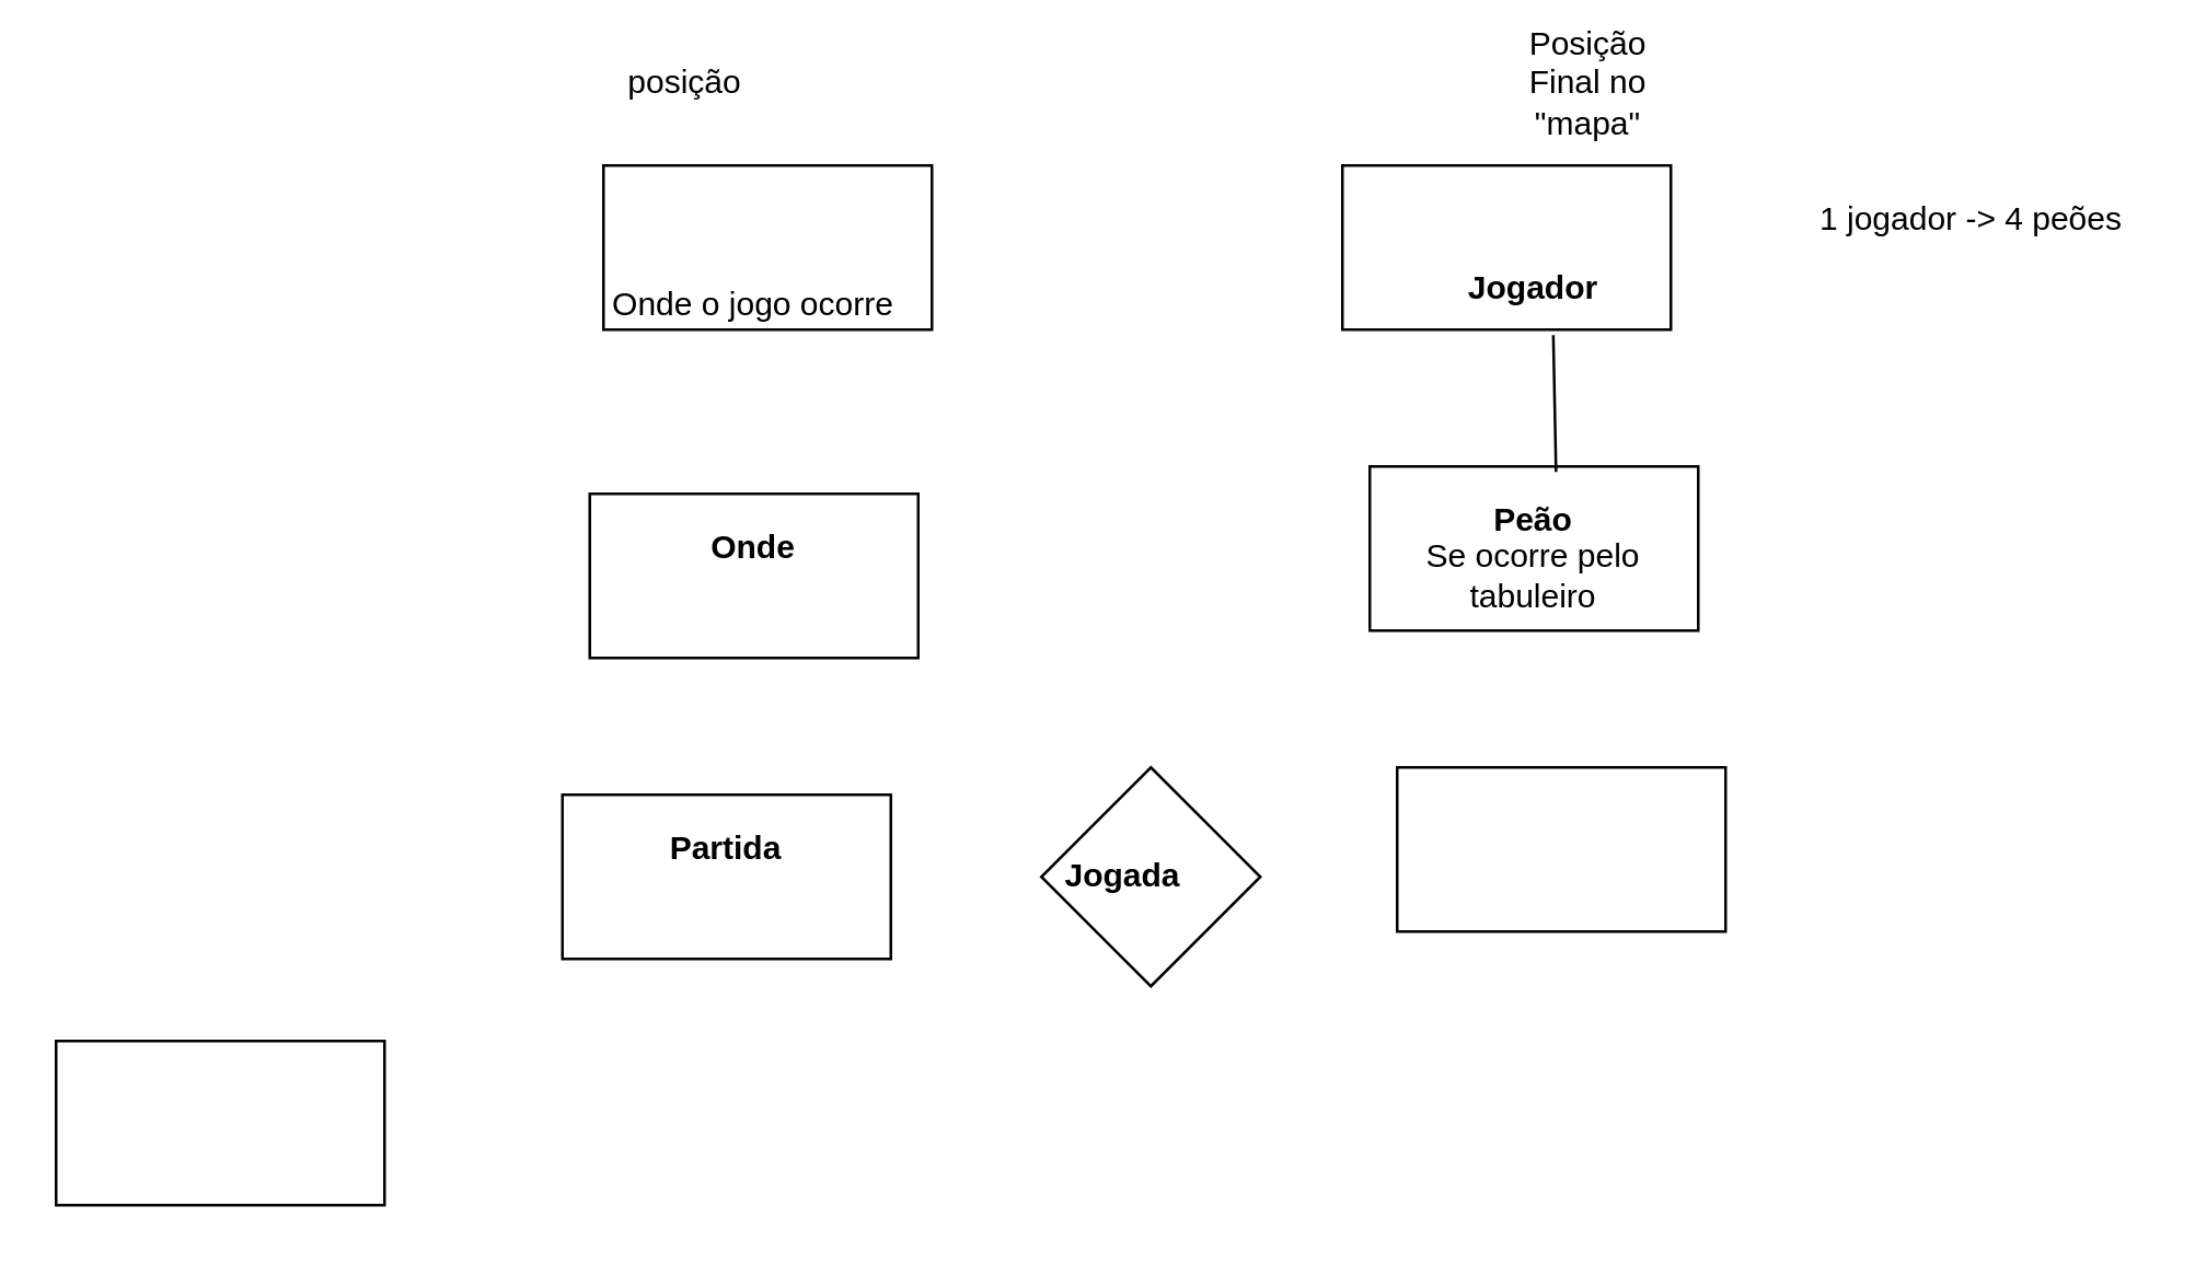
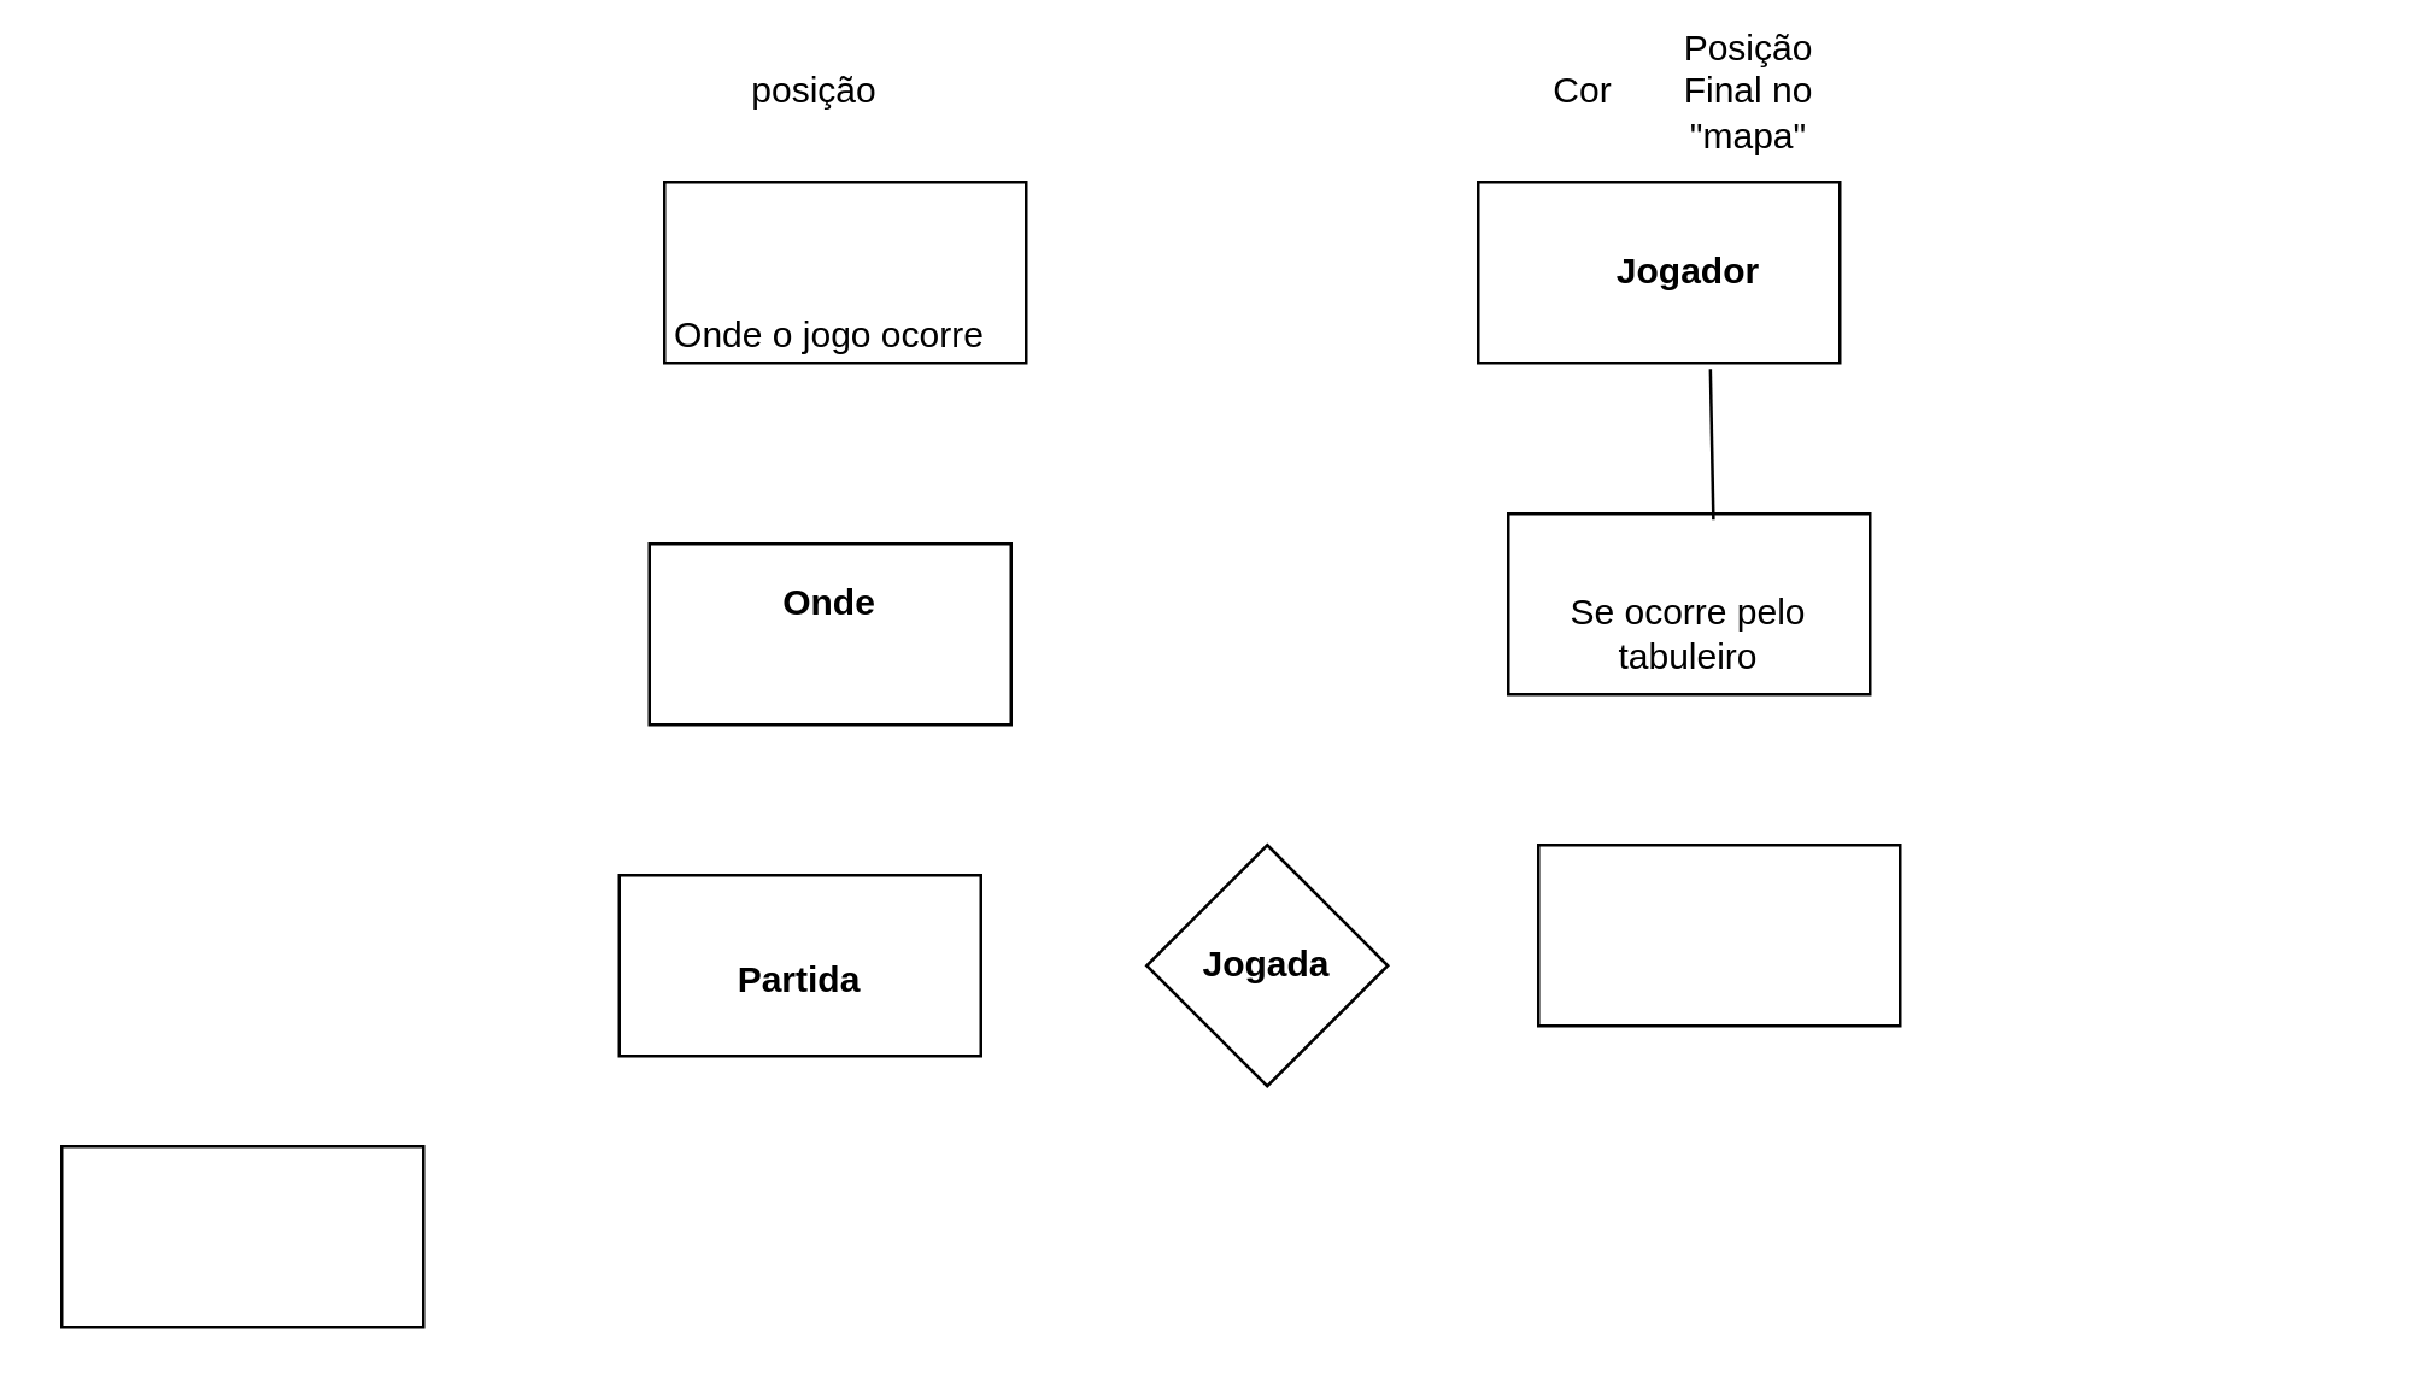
- <mxCell id="21" value="posição" style="text;html=1;strokeColor=none;fillColor=none;align=center;verticalAlign=middle;whiteSpace=wrap;rounded=0;" vertex="1" parent="1"><mxGeometry x="230" y="20" width="40" height="20" as="geometry" /></mxCell>
+ <mxCell id="21" value="posição" style="text;html=1;strokeColor=none;fillColor=none;align=center;verticalAlign=middle;whiteSpace=wrap;rounded=0;" vertex="1" parent="1"><mxGeometry x="250" y="20" width="40" height="20" as="geometry" /></mxCell>
+ <mxCell id="17" value="Cor" style="text;html=1;strokeColor=none;fillColor=none;align=center;verticalAlign=middle;whiteSpace=wrap;rounded=0;" vertex="1" parent="1"><mxGeometry x="505" y="20" width="40" height="20" as="geometry" /></mxCell>
- <mxCell id="20" value="1 jogador -&amp;gt; 4 peões" style="text;html=1;strokeColor=none;fillColor=none;align=center;verticalAlign=middle;whiteSpace=wrap;rounded=0;" vertex="1" parent="1"><mxGeometry x="660" y="50" width="120" height="60" as="geometry" /></mxCell>
- <mxCell id="4" value="&lt;b&gt;Jogador&lt;/b&gt;" style="text;html=1;strokeColor=none;fillColor=none;align=center;verticalAlign=middle;whiteSpace=wrap;rounded=0;" vertex="1" parent="1"><mxGeometry x="540" y="95" width="40" height="20" as="geometry" /></mxCell>
+ <mxCell id="4" value="&lt;b&gt;Jogador&lt;/b&gt;" style="text;html=1;strokeColor=none;fillColor=none;align=center;verticalAlign=middle;whiteSpace=wrap;rounded=0;" vertex="1" parent="1"><mxGeometry x="540" y="80" width="40" height="20" as="geometry" /></mxCell>
- <mxCell id="7" value="&lt;b&gt;Peão&lt;/b&gt;" style="text;html=1;strokeColor=none;fillColor=none;align=center;verticalAlign=middle;whiteSpace=wrap;rounded=0;" vertex="1" parent="1"><mxGeometry x="540" y="180" width="40" height="20" as="geometry" /></mxCell>
- <mxCell id="15" value="&lt;b&gt;Partida&lt;/b&gt;" style="text;html=1;strokeColor=none;fillColor=none;align=center;verticalAlign=middle;whiteSpace=wrap;rounded=0;" vertex="1" parent="1"><mxGeometry x="245" y="300" width="40" height="20" as="geometry" /></mxCell>
+ <mxCell id="15" value="&lt;b&gt;Partida&lt;/b&gt;" style="text;html=1;strokeColor=none;fillColor=none;align=center;verticalAlign=middle;whiteSpace=wrap;rounded=0;" vertex="1" parent="1"><mxGeometry x="245" y="315" width="40" height="20" as="geometry" /></mxCell>
- <mxCell id="13" value="&lt;b&gt;Jogada&lt;/b&gt;" style="text;html=1;strokeColor=none;fillColor=none;align=center;verticalAlign=middle;whiteSpace=wrap;rounded=0;" vertex="1" parent="1"><mxGeometry x="390" y="310" width="40" height="20" as="geometry" /></mxCell>
+ <mxCell id="13" value="&lt;b&gt;Jogada&lt;/b&gt;" style="text;html=1;strokeColor=none;fillColor=none;align=center;verticalAlign=middle;whiteSpace=wrap;rounded=0;" vertex="1" parent="1"><mxGeometry x="400" y="310" width="40" height="20" as="geometry" /></mxCell>
